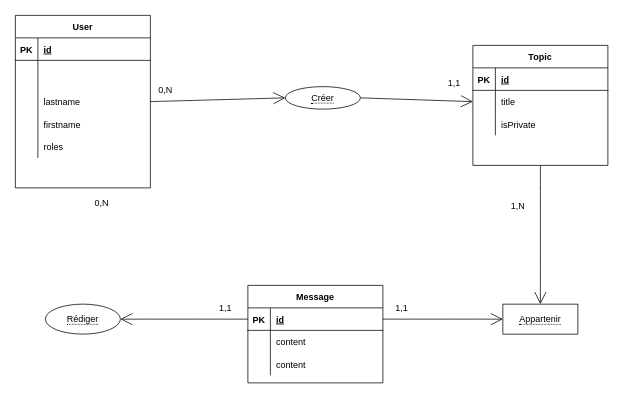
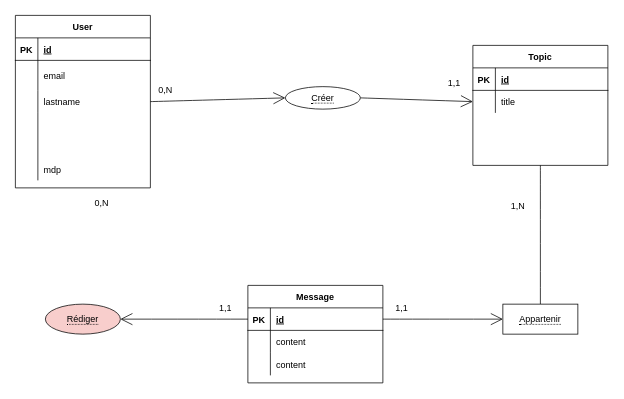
+ <mxCell id="8" value="email" style="shape=partialRectangle;connectable=0;fillColor=none;top=0;left=0;bottom=0;right=0;align=left;spacingLeft=6;overflow=hidden;" parent="6" vertex="1"><mxGeometry x="30" width="150" height="40" as="geometry"><mxRectangle width="150" height="40" as="alternateBounds" /></mxGeometry></mxCell>
- <mxCell id="14" value="firstname" style="shape=partialRectangle;connectable=0;fillColor=none;top=0;left=0;bottom=0;right=0;align=left;spacingLeft=6;overflow=hidden;" parent="12" vertex="1"><mxGeometry x="30" width="150" height="30" as="geometry"><mxRectangle width="150" height="30" as="alternateBounds" /></mxGeometry></mxCell>
- <mxCell id="31" value="isPrivate" style="shape=partialRectangle;connectable=0;fillColor=none;top=0;left=0;bottom=0;right=0;align=left;spacingLeft=6;overflow=hidden;" parent="29" vertex="1"><mxGeometry x="30" width="150" height="30" as="geometry"><mxRectangle width="150" height="30" as="alternateBounds" /></mxGeometry></mxCell>
- <mxCell id="17" value="roles" style="shape=partialRectangle;connectable=0;fillColor=none;top=0;left=0;bottom=0;right=0;align=left;spacingLeft=6;overflow=hidden;" parent="15" vertex="1"><mxGeometry x="30" width="150" height="30" as="geometry"><mxRectangle width="150" height="30" as="alternateBounds" /></mxGeometry></mxCell>
+ <mxCell id="20" value="mdp" style="shape=partialRectangle;connectable=0;fillColor=none;top=0;left=0;bottom=0;right=0;align=left;spacingLeft=6;overflow=hidden;" vertex="1" parent="18"><mxGeometry x="30" width="150" height="30" as="geometry"><mxRectangle width="150" height="30" as="alternateBounds" /></mxGeometry></mxCell>
- <mxCell id="21" style="edgeStyle=none;curved=1;rounded=0;orthogonalLoop=1;jettySize=auto;html=1;exitX=0.5;exitY=1;exitDx=0;exitDy=0;entryX=0.5;entryY=0;entryDx=0;entryDy=0;endArrow=open;startSize=14;endSize=14;sourcePerimeterSpacing=8;targetPerimeterSpacing=8;" parent="1" source="22" target="50" edge="1"><mxGeometry relative="1" as="geometry" /></mxCell>
+ <mxCell id="21" style="edgeStyle=none;curved=1;rounded=0;orthogonalLoop=1;jettySize=auto;html=1;exitX=0.5;exitY=1;exitDx=0;exitDy=0;entryX=0.5;entryY=0;entryDx=0;entryDy=0;endArrow=none;startSize=14;endSize=14;sourcePerimeterSpacing=8;targetPerimeterSpacing=8;" parent="1" source="22" target="50" edge="1"><mxGeometry relative="1" as="geometry" /></mxCell>
- <mxCell id="49" value="&lt;span style=&quot;border-bottom: 1px dotted&quot;&gt;Rédiger&lt;/span&gt;" style="ellipse;whiteSpace=wrap;html=1;align=center;hachureGap=4;pointerEvents=0;" parent="1" vertex="1"><mxGeometry x="60" y="405" width="100" height="40" as="geometry" /></mxCell>
+ <mxCell id="49" value="&lt;span style=&quot;border-bottom: 1px dotted&quot;&gt;Rédiger&lt;/span&gt;" style="ellipse;whiteSpace=wrap;html=1;align=center;hachureGap=4;pointerEvents=0;fillColor=#f8cecc;" parent="1" vertex="1"><mxGeometry x="60" y="405" width="100" height="40" as="geometry" /></mxCell>
